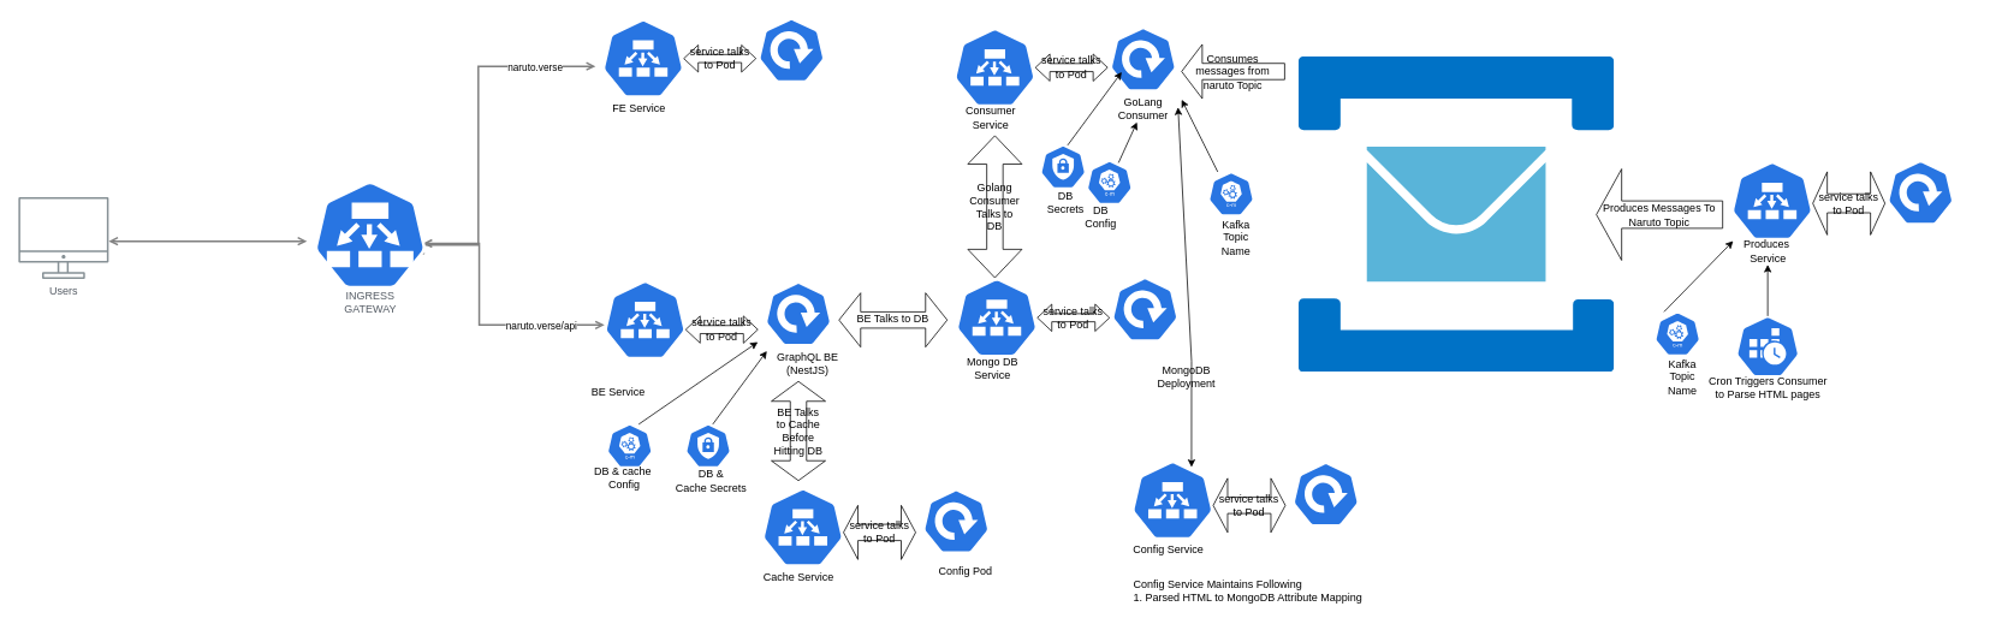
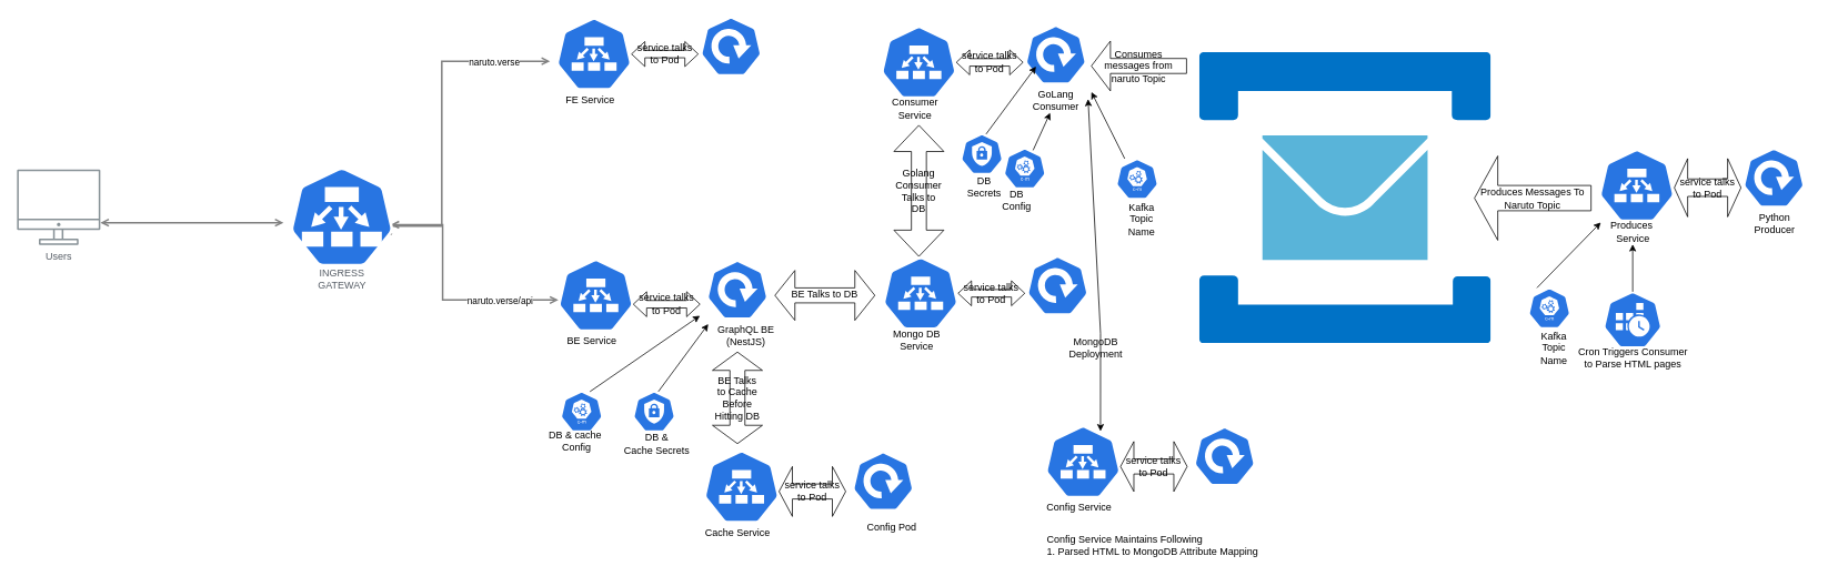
- <mxCell id="8" value="Users&lt;br&gt;" style="outlineConnect=0;gradientColor=none;fontColor=#545B64;strokeColor=none;fillColor=#879196;dashed=0;verticalLabelPosition=bottom;verticalAlign=top;align=center;html=1;fontSize=12;fontStyle=0;aspect=fixed;shape=mxgraph.aws4.illustration_desktop;pointerEvents=1;labelBackgroundColor=#ffffff;" parent="1" vertex="1"><mxGeometry x="20" y="218" width="100" height="91" as="geometry" /></mxCell>
+ <mxCell id="8" value="Users&lt;br&gt;" style="outlineConnect=0;gradientColor=none;fontColor=#545B64;strokeColor=none;fillColor=#879196;dashed=0;verticalLabelPosition=bottom;verticalAlign=top;align=center;html=1;fontSize=12;fontStyle=0;aspect=fixed;shape=mxgraph.aws4.illustration_desktop;pointerEvents=1;labelBackgroundColor=#ffffff;" parent="1" vertex="1"><mxGeometry x="20" y="203" width="100" height="91" as="geometry" /></mxCell>
+ <mxCell id="35" value="Python &lt;br&gt;Producer" style="text;html=1;align=center;verticalAlign=middle;resizable=0;points=[];autosize=1;strokeColor=none;fillColor=none;" vertex="1" parent="1"><mxGeometry x="2099.5" y="253.01" width="60" height="30" as="geometry" /></mxCell>
- <mxCell id="19" value="BE Service&lt;br&gt;" style="text;html=1;align=center;verticalAlign=middle;resizable=0;points=[];autosize=1;strokeColor=none;fillColor=none;" vertex="1" parent="1"><mxGeometry x="645" y="425" width="80" height="20" as="geometry" /></mxCell>
+ <mxCell id="19" value="BE Service&lt;br&gt;" style="text;html=1;align=center;verticalAlign=middle;resizable=0;points=[];autosize=1;strokeColor=none;fillColor=none;" vertex="1" parent="1"><mxGeometry x="670" y="400" width="80" height="20" as="geometry" /></mxCell>
